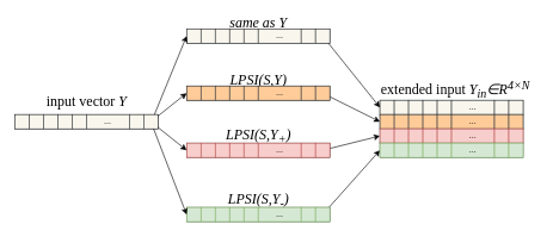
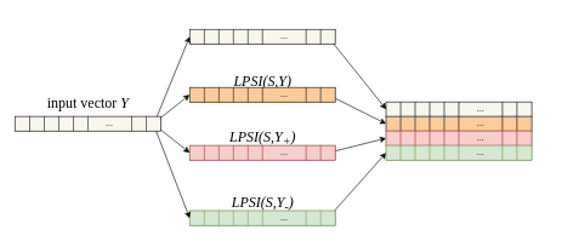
- <mxCell id="13" value="&lt;font style=&quot;font-size: 20px;&quot; face=&quot;Times New Roman&quot;&gt;&lt;i&gt;same as Y&lt;/i&gt;&lt;/font&gt;" style="text;html=1;align=center;verticalAlign=middle;resizable=0;points=[];autosize=1;strokeColor=none;fillColor=none;" parent="2" vertex="1"><mxGeometry x="50" width="100" height="20" as="geometry" /></mxCell>
- <mxCell id="101" value="&lt;font style=&quot;font-size: 20px;&quot;&gt;extended input &lt;i&gt;Y&lt;sub&gt;in&lt;/sub&gt;&lt;span style=&quot;background-color: initial;&quot;&gt;∈R&lt;sup&gt;4×N&lt;/sup&gt;&lt;/span&gt;&lt;/i&gt;&lt;/font&gt;" style="text;html=1;align=center;verticalAlign=middle;resizable=0;points=[];autosize=1;strokeColor=none;fillColor=none;fontFamily=Times New Roman;" parent="1" vertex="1"><mxGeometry x="520" y="110" width="230" height="30" as="geometry" /></mxCell>
